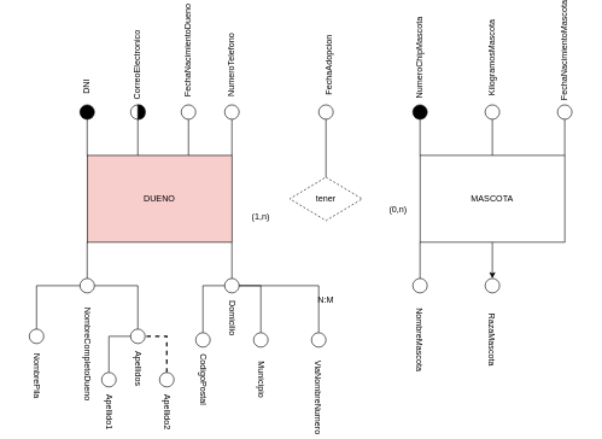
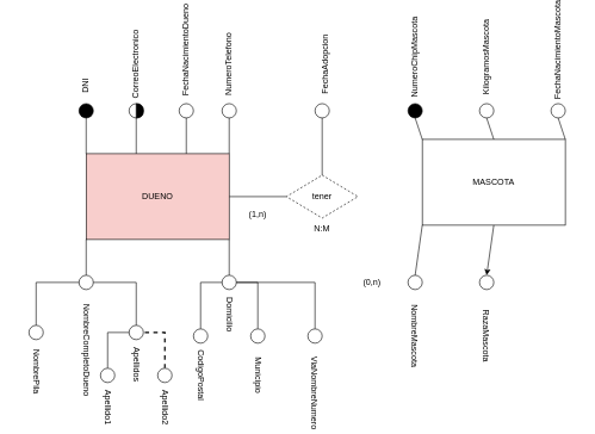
+ <mxCell id="3" value="" style="endArrow=none;html=1;rounded=0;exitX=1;exitY=0.5;exitDx=0;exitDy=0;entryX=0;entryY=0.5;entryDx=0;entryDy=0;" parent="1" source="4" target="2" edge="1"><mxGeometry width="50" height="50" relative="1" as="geometry"><mxPoint x="320" y="210" as="sourcePoint" /><mxPoint x="390" y="140" as="targetPoint" /></mxGeometry></mxCell>
- <mxCell id="5" value="MASCOTA" style="rounded=0;whiteSpace=wrap;html=1;" parent="1" vertex="1"><mxGeometry x="580" y="180" width="200" height="120" as="geometry" /></mxCell>
+ <mxCell id="5" value="MASCOTA" style="rounded=0;whiteSpace=wrap;html=1;" parent="1" vertex="1"><mxGeometry x="590" y="160" width="200" height="120" as="geometry" /></mxCell>
- <mxCell id="29" value="(0,n)" style="text;html=1;align=center;verticalAlign=middle;whiteSpace=wrap;rounded=0;" parent="1" vertex="1"><mxGeometry x="520" y="240" width="60" height="30" as="geometry" /></mxCell>
+ <mxCell id="29" value="(0,n)" style="text;html=1;align=center;verticalAlign=middle;whiteSpace=wrap;rounded=0;" parent="1" vertex="1"><mxGeometry x="490" y="345" width="60" height="30" as="geometry" /></mxCell>
- <mxCell id="27" value="N:M" style="text;html=1;align=center;verticalAlign=middle;whiteSpace=wrap;rounded=0;" parent="1" vertex="1"><mxGeometry x="420" y="365" width="60" height="30" as="geometry" /></mxCell>
+ <mxCell id="27" value="N:M" style="text;html=1;align=center;verticalAlign=middle;whiteSpace=wrap;rounded=0;" parent="1" vertex="1"><mxGeometry x="420" y="270" width="60" height="30" as="geometry" /></mxCell>
